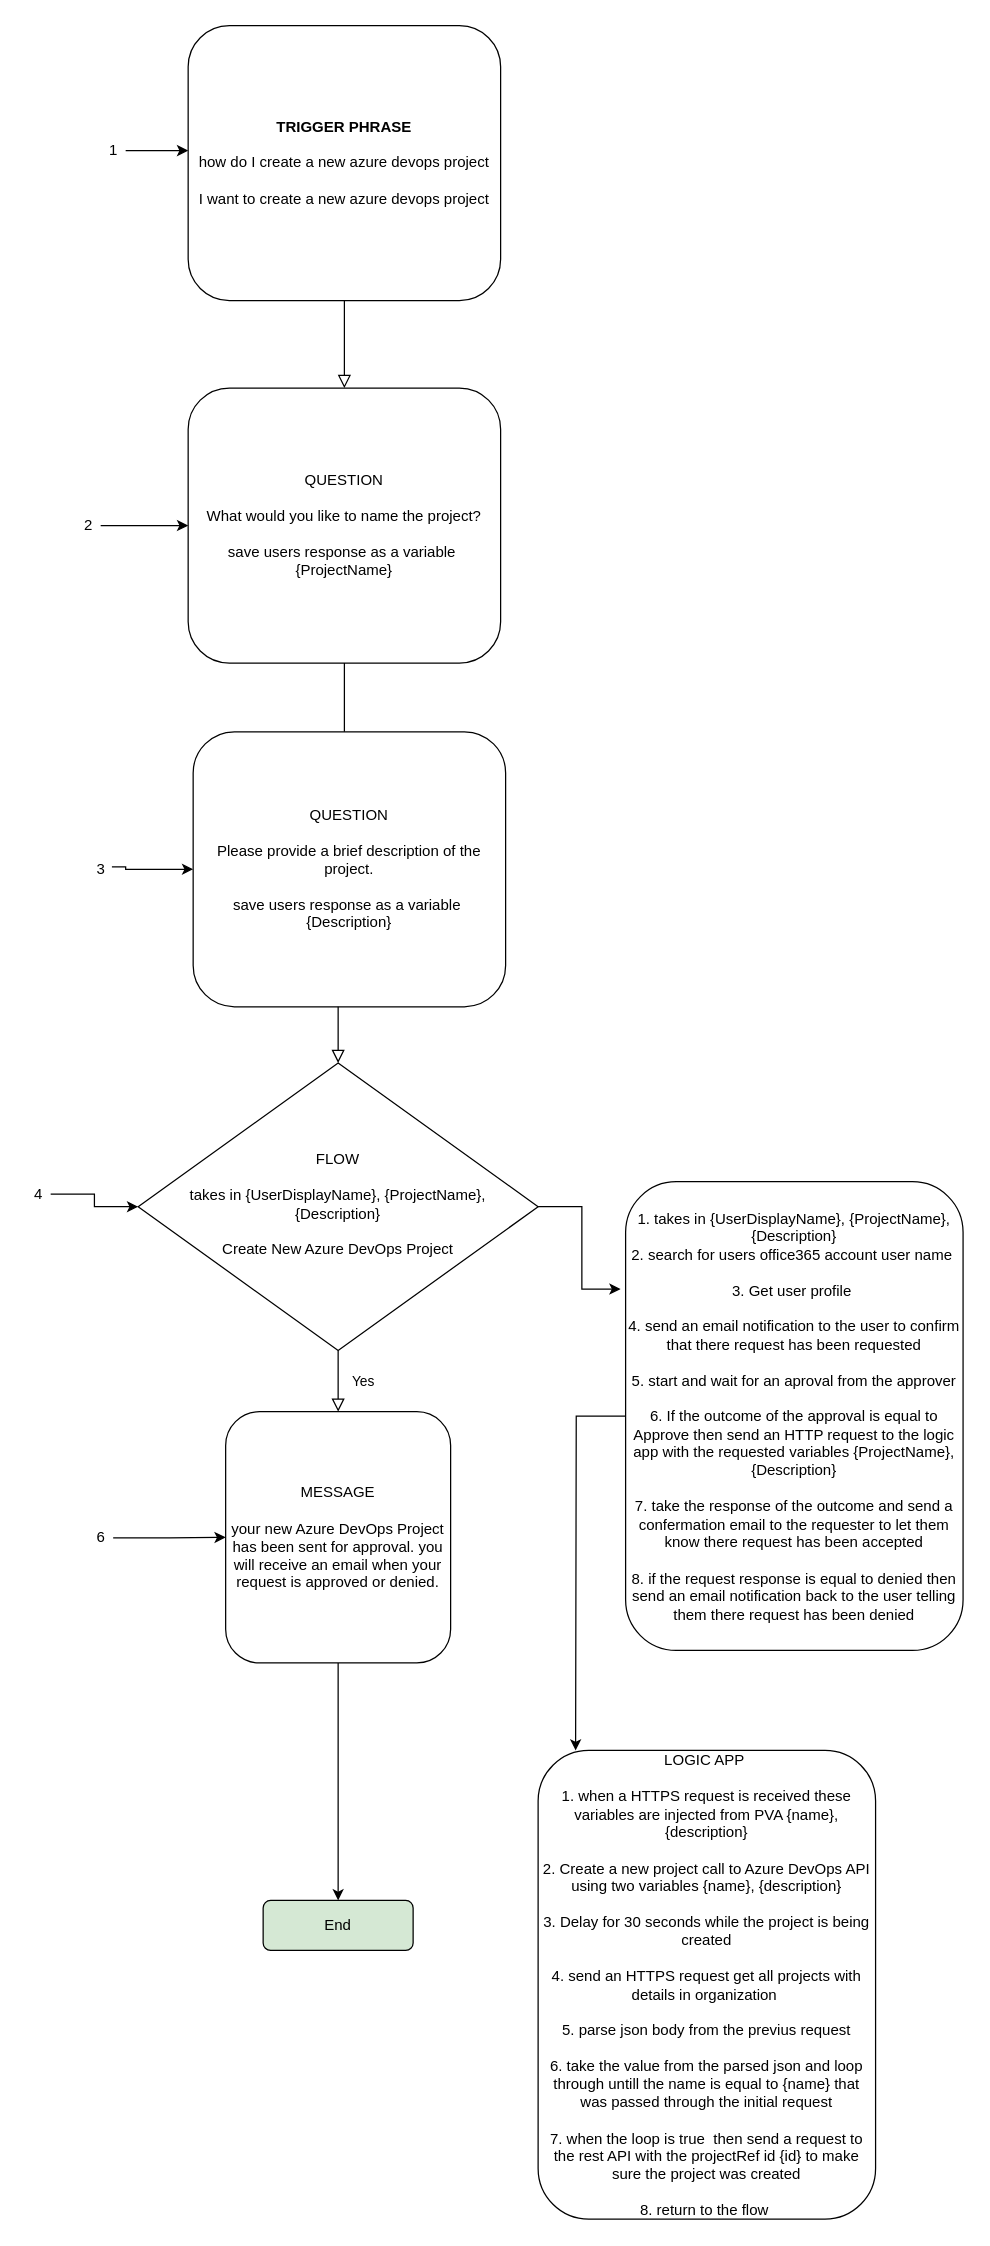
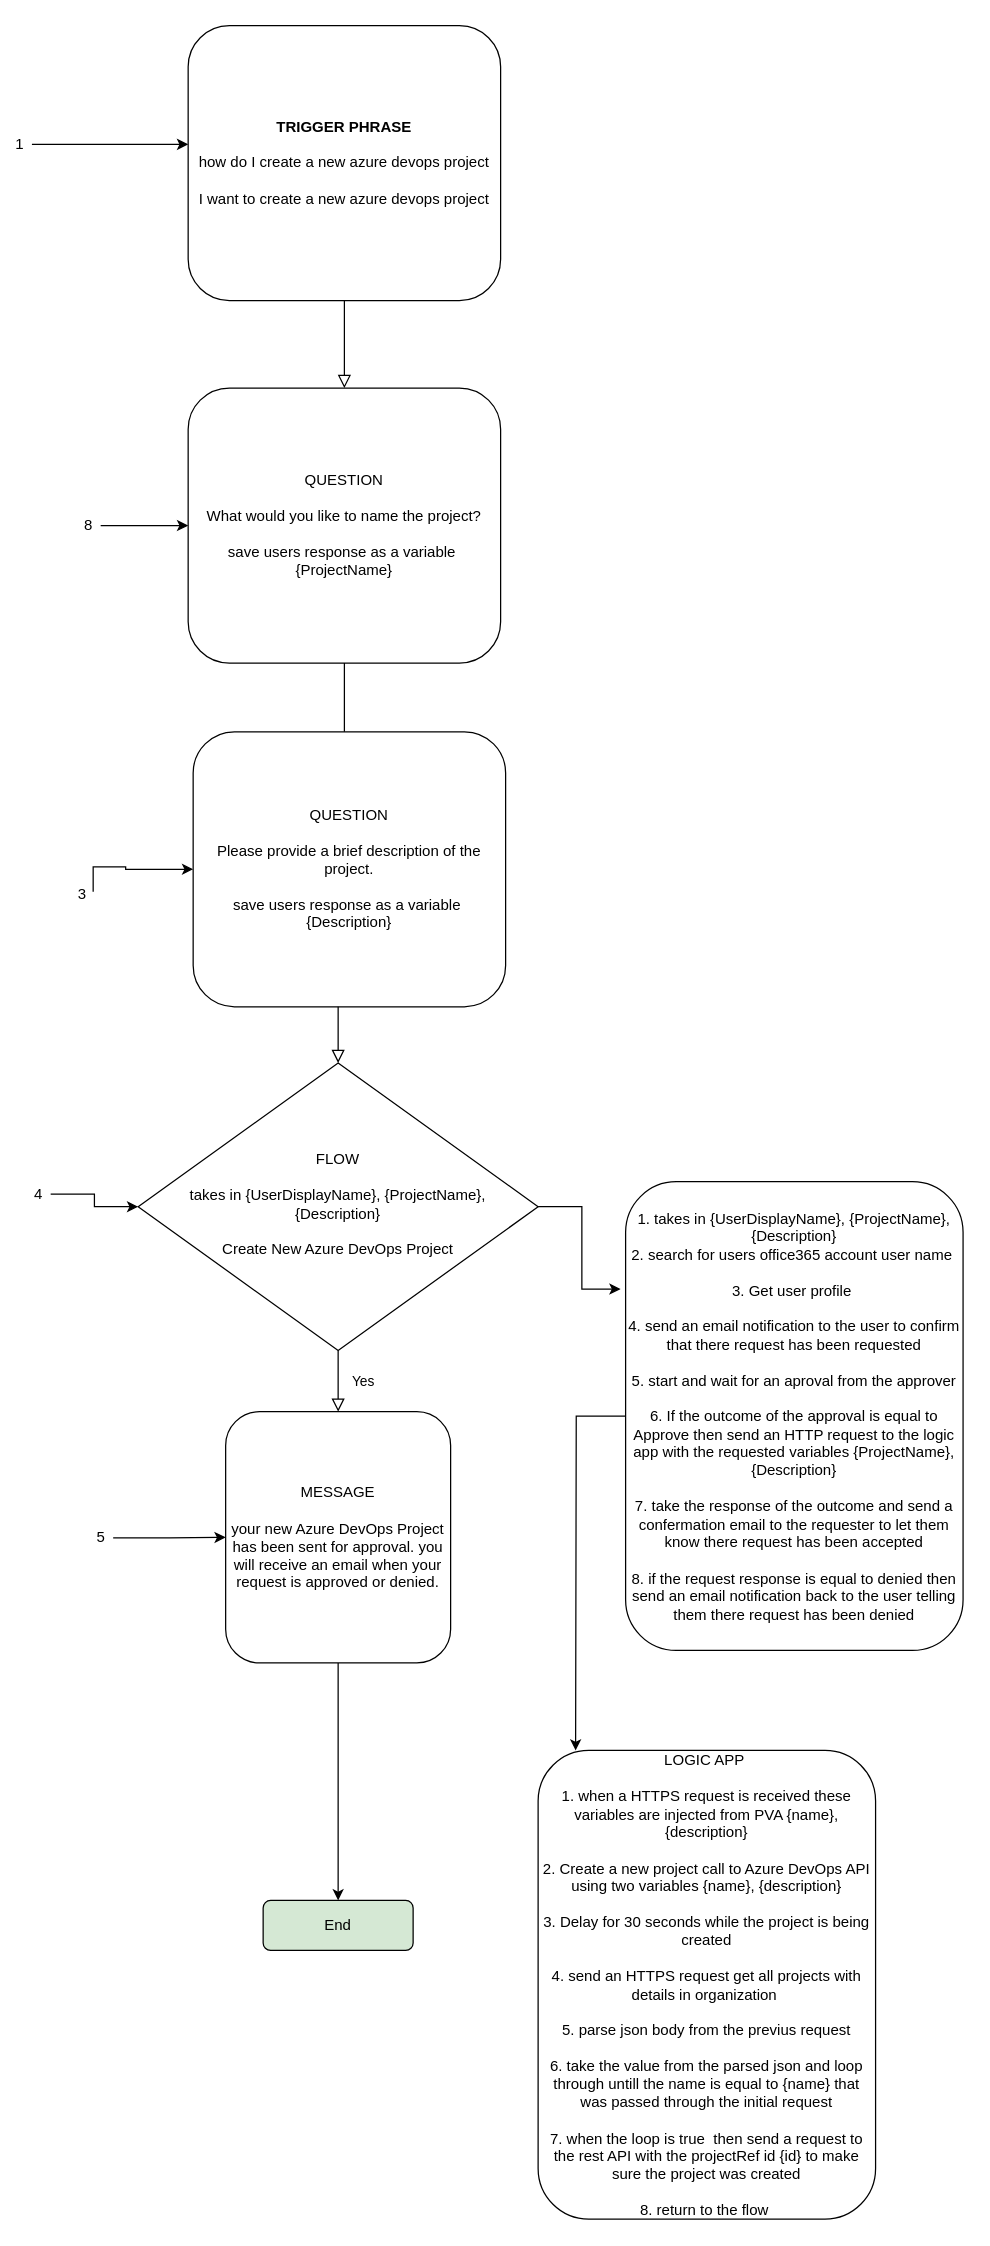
- <mxCell id="17" value="1" style="text;html=1;align=center;verticalAlign=middle;resizable=0;points=[];autosize=1;" vertex="1" parent="1"><mxGeometry x="80" y="110" width="20" height="20" as="geometry" /></mxCell>
+ <mxCell id="17" value="1" style="text;html=1;align=center;verticalAlign=middle;resizable=0;points=[];autosize=1;" vertex="1" parent="1"><mxGeometry x="5" y="105" width="20" height="20" as="geometry" /></mxCell>
- <mxCell id="19" value="2" style="text;html=1;align=center;verticalAlign=middle;resizable=0;points=[];autosize=1;" vertex="1" parent="1"><mxGeometry x="60" y="410" width="20" height="20" as="geometry" /></mxCell>
+ <mxCell id="19" value="8" style="text;html=1;align=center;verticalAlign=middle;resizable=0;points=[];autosize=1;" vertex="1" parent="1"><mxGeometry x="60" y="410" width="20" height="20" as="geometry" /></mxCell>
- <mxCell id="21" value="3" style="text;html=1;align=center;verticalAlign=middle;resizable=0;points=[];autosize=1;" vertex="1" parent="1"><mxGeometry x="70" y="685" width="20" height="20" as="geometry" /></mxCell>
+ <mxCell id="21" value="3" style="text;html=1;align=center;verticalAlign=middle;resizable=0;points=[];autosize=1;" vertex="1" parent="1"><mxGeometry x="55" y="705" width="20" height="20" as="geometry" /></mxCell>
- <mxCell id="25" value="6" style="text;html=1;align=center;verticalAlign=middle;resizable=0;points=[];autosize=1;" vertex="1" parent="1"><mxGeometry x="70" y="1220" width="20" height="20" as="geometry" /></mxCell>
+ <mxCell id="25" value="5" style="text;html=1;align=center;verticalAlign=middle;resizable=0;points=[];autosize=1;" vertex="1" parent="1"><mxGeometry x="70" y="1220" width="20" height="20" as="geometry" /></mxCell>
